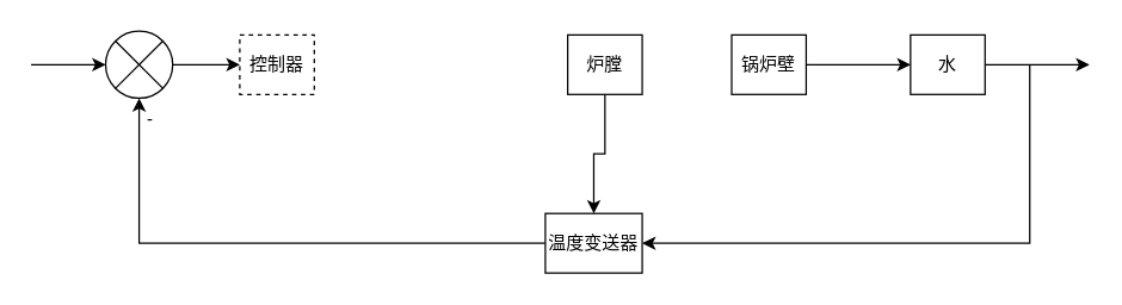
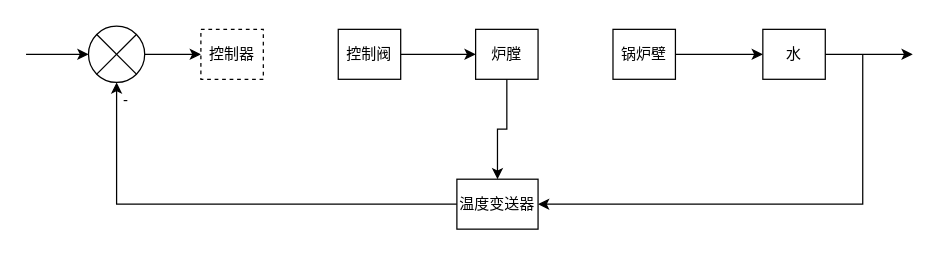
+ <mxCell id="12" value="控制阀" style="rounded=0;whiteSpace=wrap;html=1;" vertex="1" parent="1"><mxGeometry x="270" y="23" width="50" height="40" as="geometry" /></mxCell>
+ <mxCell id="11" value="" style="edgeStyle=orthogonalEdgeStyle;rounded=0;orthogonalLoop=1;jettySize=auto;html=1;" edge="1" parent="1" source="12" target="9"><mxGeometry relative="1" as="geometry" /></mxCell>
